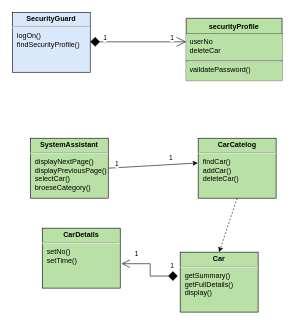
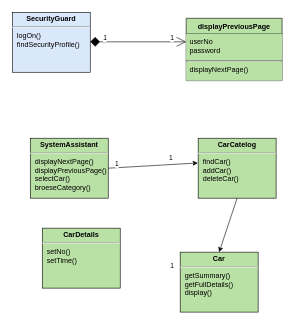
- <mxCell id="7" value="&lt;b style=&quot;border-color: var(--border-color);&quot;&gt;securityProfile&lt;/b&gt;" style="swimlane;fontStyle=1;align=center;verticalAlign=top;childLayout=stackLayout;horizontal=1;startSize=26;horizontalStack=0;resizeParent=1;resizeParentMax=0;resizeLast=0;collapsible=1;marginBottom=0;whiteSpace=wrap;html=1;fillColor=#B9E0A5;" vertex="1" parent="1"><mxGeometry x="310" y="30" width="160" height="104" as="geometry" /></mxCell>
+ <mxCell id="7" value="&lt;b style=&quot;border-color: var(--border-color);&quot;&gt;displayPreviousPage&lt;/b&gt;" style="swimlane;fontStyle=1;align=center;verticalAlign=top;childLayout=stackLayout;horizontal=1;startSize=26;horizontalStack=0;resizeParent=1;resizeParentMax=0;resizeLast=0;collapsible=1;marginBottom=0;whiteSpace=wrap;html=1;fillColor=#B9E0A5;" vertex="1" parent="1"><mxGeometry x="310" y="30" width="160" height="104" as="geometry" /></mxCell>
- <mxCell id="8" value="userNo&lt;br&gt;deleteCar" style="text;strokeColor=none;fillColor=#B9E0A5;align=left;verticalAlign=top;spacingLeft=4;spacingRight=4;overflow=hidden;rotatable=0;points=[[0,0.5],[1,0.5]];portConstraint=eastwest;whiteSpace=wrap;html=1;" vertex="1" parent="7"><mxGeometry y="26" width="160" height="44" as="geometry" /></mxCell>
+ <mxCell id="8" value="userNo&lt;br&gt;password" style="text;strokeColor=none;fillColor=#B9E0A5;align=left;verticalAlign=top;spacingLeft=4;spacingRight=4;overflow=hidden;rotatable=0;points=[[0,0.5],[1,0.5]];portConstraint=eastwest;whiteSpace=wrap;html=1;" vertex="1" parent="7"><mxGeometry y="26" width="160" height="44" as="geometry" /></mxCell>
- <mxCell id="10" value="vaildatePassword()" style="text;strokeColor=none;fillColor=#B9E0A5;align=left;verticalAlign=top;spacingLeft=4;spacingRight=4;overflow=hidden;rotatable=0;points=[[0,0.5],[1,0.5]];portConstraint=eastwest;whiteSpace=wrap;html=1;" vertex="1" parent="7"><mxGeometry y="72" width="160" height="32" as="geometry" /></mxCell>
+ <mxCell id="10" value="displayNextPage()" style="text;strokeColor=none;fillColor=#B9E0A5;align=left;verticalAlign=top;spacingLeft=4;spacingRight=4;overflow=hidden;rotatable=0;points=[[0,0.5],[1,0.5]];portConstraint=eastwest;whiteSpace=wrap;html=1;" vertex="1" parent="7"><mxGeometry y="72" width="160" height="32" as="geometry" /></mxCell>
- <mxCell id="17" value="" style="endArrow=classic;html=1;rounded=0;entryX=0.5;entryY=0;entryDx=0;entryDy=0;exitX=0.5;exitY=1;exitDx=0;exitDy=0;dashed=1;" edge="1" parent="1" source="3" target="5"><mxGeometry width="50" height="50" relative="1" as="geometry"><mxPoint x="250" y="370" as="sourcePoint" /><mxPoint x="300" y="320" as="targetPoint" /></mxGeometry></mxCell>
+ <mxCell id="17" value="" style="endArrow=classic;html=1;rounded=0;entryX=0.5;entryY=0;entryDx=0;entryDy=0;exitX=0.5;exitY=1;exitDx=0;exitDy=0;" edge="1" parent="1" source="3" target="5"><mxGeometry width="50" height="50" relative="1" as="geometry"><mxPoint x="250" y="370" as="sourcePoint" /><mxPoint x="300" y="320" as="targetPoint" /></mxGeometry></mxCell>
- <mxCell id="18" value="" style="endArrow=open;html=1;endSize=12;startArrow=diamond;startSize=14;startFill=1;edgeStyle=orthogonalEdgeStyle;rounded=0;exitX=-0.03;exitY=0.399;exitDx=0;exitDy=0;exitPerimeter=0;entryX=1.018;entryY=0.593;entryDx=0;entryDy=0;entryPerimeter=0;" edge="1" parent="1" source="5" target="6"><mxGeometry relative="1" as="geometry"><mxPoint x="200" y="340" as="sourcePoint" /><mxPoint x="360" y="340" as="targetPoint" /></mxGeometry></mxCell>
- <mxCell id="19" value="1" style="edgeLabel;resizable=0;html=1;align=right;verticalAlign=top;" connectable="0" vertex="1" parent="18"><mxGeometry x="1" relative="1" as="geometry"><mxPoint x="28" y="-29" as="offset" /></mxGeometry></mxCell>
